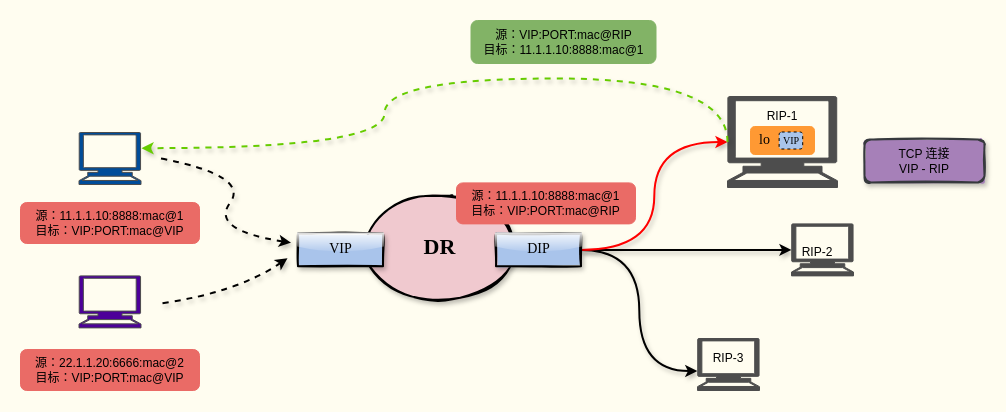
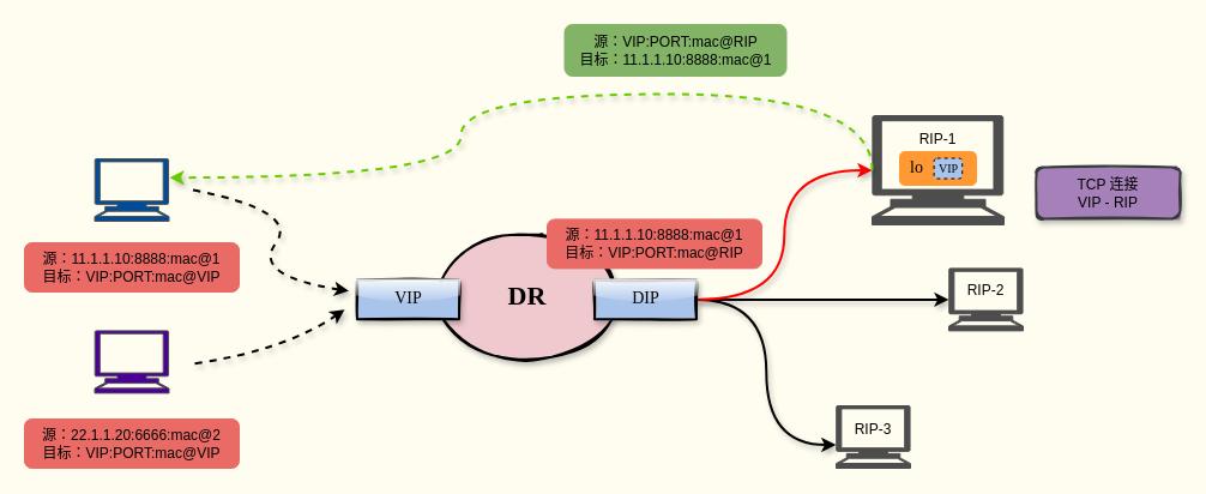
- <mxCell id="15" value="&lt;span style=&quot;color: rgb(0, 0, 0); font-family: helvetica; font-size: 12px; font-style: normal; font-weight: 400; letter-spacing: normal; text-align: center; text-indent: 0px; text-transform: none; word-spacing: 0px; display: inline; float: none;&quot;&gt;RIP-2&lt;/span&gt;" style="text;html=1;strokeColor=none;fillColor=none;align=center;verticalAlign=middle;whiteSpace=wrap;rounded=0;labelBackgroundColor=none;" vertex="1" parent="1"><mxGeometry x="797" y="242.38" width="40" height="20" as="geometry" /></mxCell>
+ <mxCell id="15" value="&lt;span style=&quot;color: rgb(0, 0, 0); font-family: helvetica; font-size: 12px; font-style: normal; font-weight: 400; letter-spacing: normal; text-align: center; text-indent: 0px; text-transform: none; word-spacing: 0px; display: inline; float: none;&quot;&gt;RIP-2&lt;/span&gt;" style="text;html=1;strokeColor=none;fillColor=none;align=center;verticalAlign=middle;whiteSpace=wrap;rounded=0;labelBackgroundColor=none;" vertex="1" parent="1"><mxGeometry x="802" y="232.38" width="40" height="20" as="geometry" /></mxCell>
